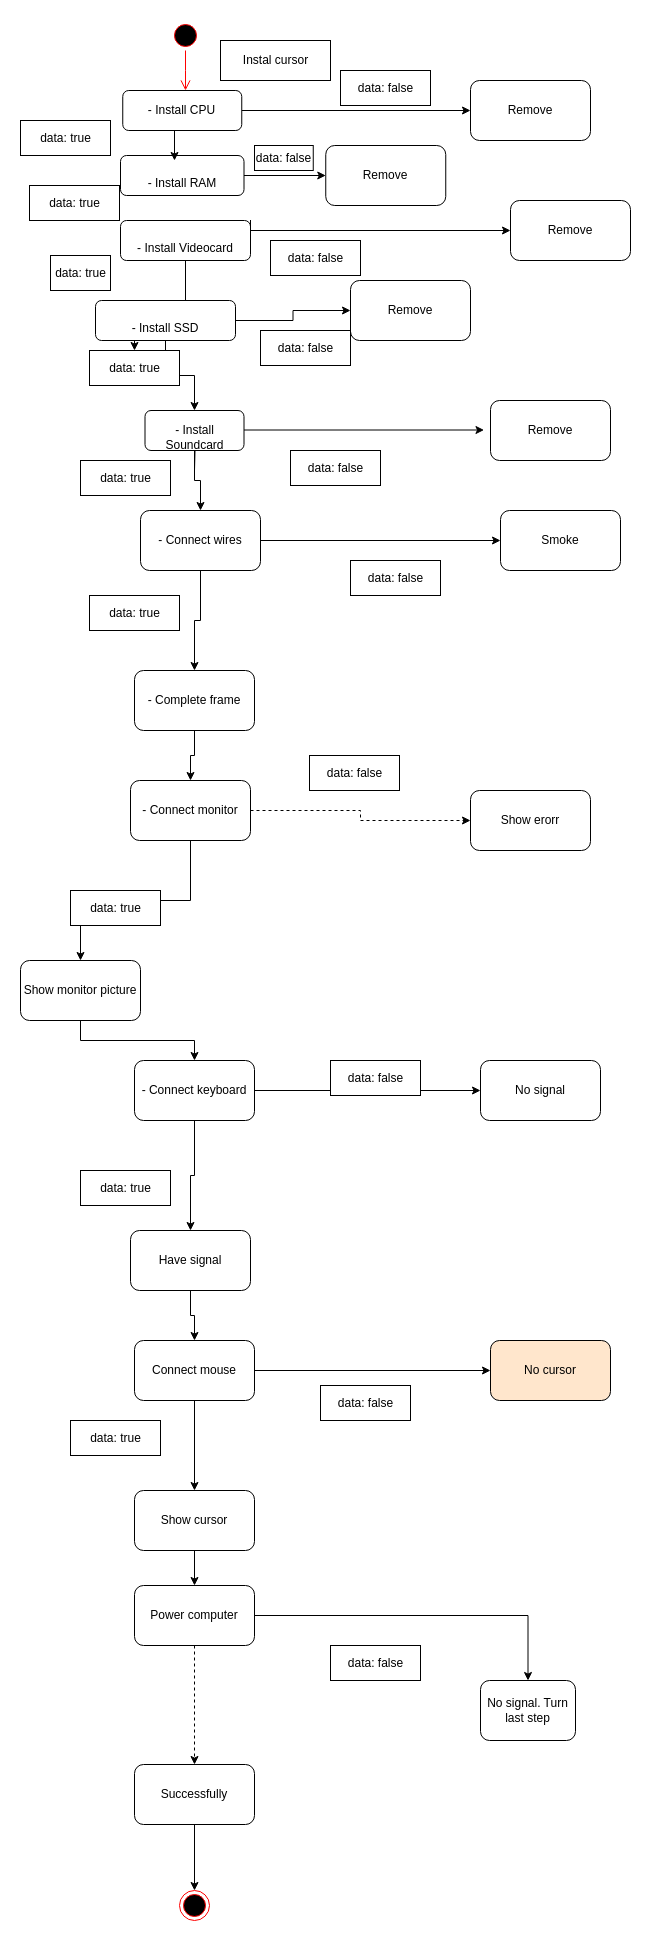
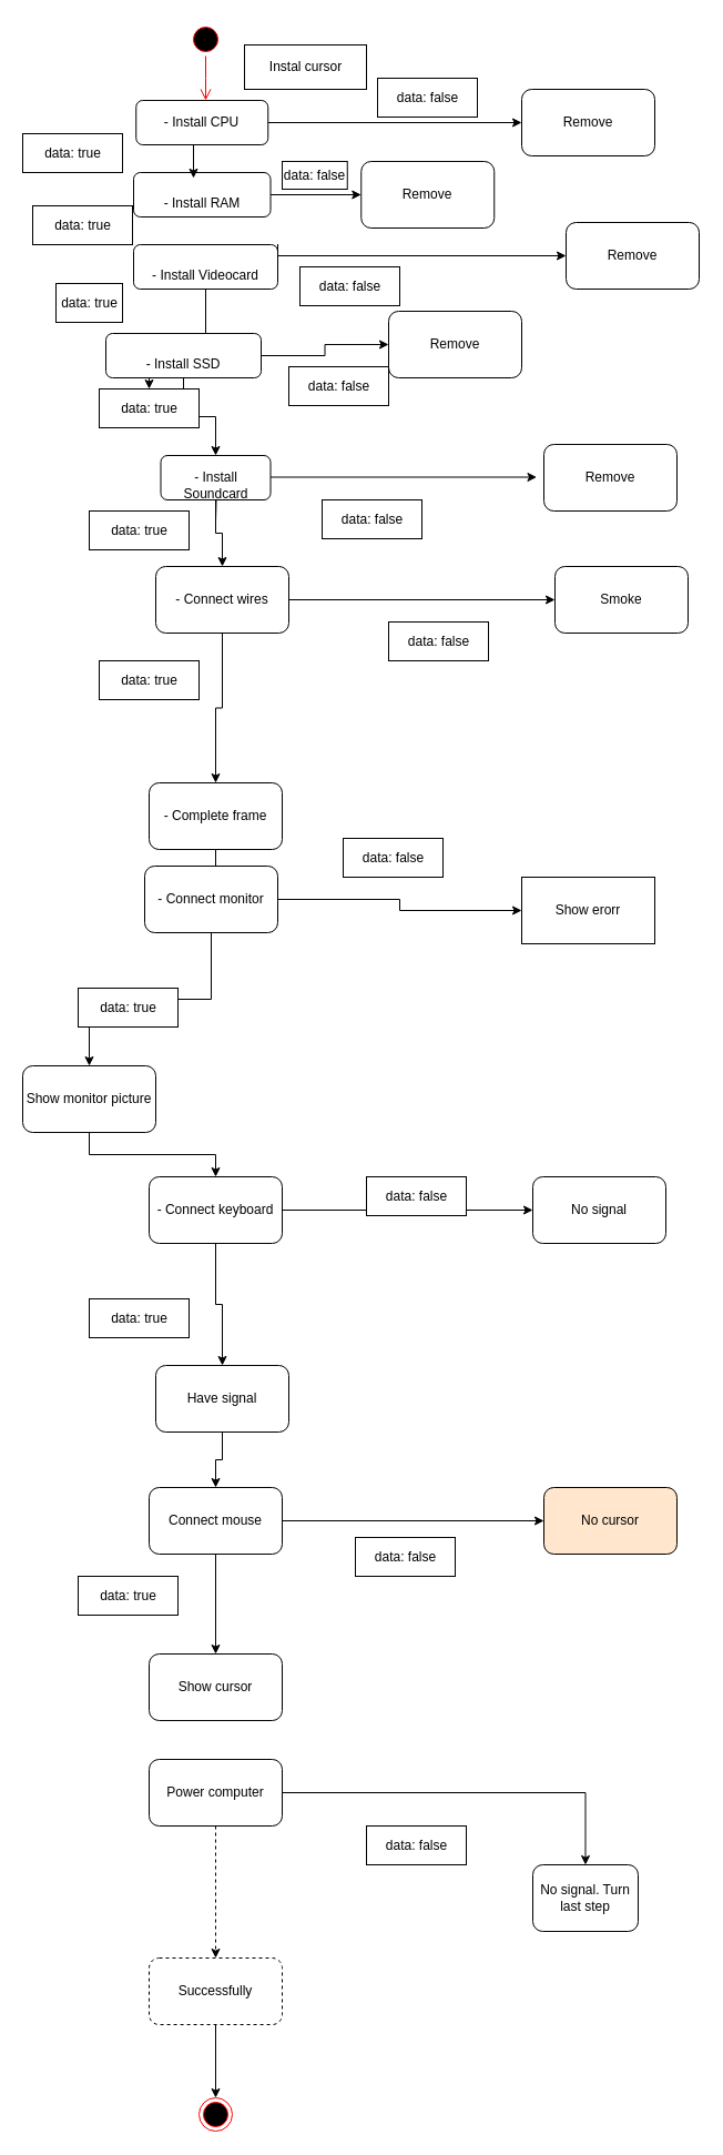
- <mxCell id="17" value="- Complete frame" style="whiteSpace=wrap;html=1;rounded=1;" vertex="1" parent="1"><mxGeometry x="134" y="670" width="120" height="60" as="geometry" /></mxCell>
+ <mxCell id="17" value="- Complete frame" style="whiteSpace=wrap;html=1;rounded=1;" vertex="1" parent="1"><mxGeometry x="134" y="705" width="120" height="60" as="geometry" /></mxCell>
- <mxCell id="19" value="" style="edgeStyle=orthogonalEdgeStyle;rounded=0;orthogonalLoop=1;jettySize=auto;html=1;dashed=1;" edge="1" parent="1" source="21" target="22"><mxGeometry relative="1" as="geometry" /></mxCell>
+ <mxCell id="19" value="" style="edgeStyle=orthogonalEdgeStyle;rounded=0;orthogonalLoop=1;jettySize=auto;html=1;" edge="1" parent="1" source="21" target="22"><mxGeometry relative="1" as="geometry" /></mxCell>
- <mxCell id="22" value="Show erorr" style="whiteSpace=wrap;html=1;rounded=1;" vertex="1" parent="1"><mxGeometry x="470" y="790" width="120" height="60" as="geometry" /></mxCell>
+ <mxCell id="22" value="Show erorr" style="whiteSpace=wrap;html=1;rounded=0;" vertex="1" parent="1"><mxGeometry x="470" y="790" width="120" height="60" as="geometry" /></mxCell>
- <mxCell id="33" value="Have signal" style="whiteSpace=wrap;html=1;rounded=1;" vertex="1" parent="1"><mxGeometry x="130" y="1230" width="120" height="60" as="geometry" /></mxCell>
+ <mxCell id="33" value="Have signal" style="whiteSpace=wrap;html=1;rounded=1;" vertex="1" parent="1"><mxGeometry x="140" y="1230" width="120" height="60" as="geometry" /></mxCell>
- <mxCell id="41" value="" style="edgeStyle=orthogonalEdgeStyle;rounded=0;orthogonalLoop=1;jettySize=auto;html=1;" edge="1" parent="1" source="42" target="45"><mxGeometry relative="1" as="geometry" /></mxCell>
- <mxCell id="49" value="Successfully" style="whiteSpace=wrap;html=1;rounded=1;" vertex="1" parent="1"><mxGeometry x="134" y="1764" width="120" height="60" as="geometry" /></mxCell>
+ <mxCell id="49" value="Successfully" style="whiteSpace=wrap;html=1;rounded=1;dashed=1;" vertex="1" parent="1"><mxGeometry x="134" y="1764" width="120" height="60" as="geometry" /></mxCell>
